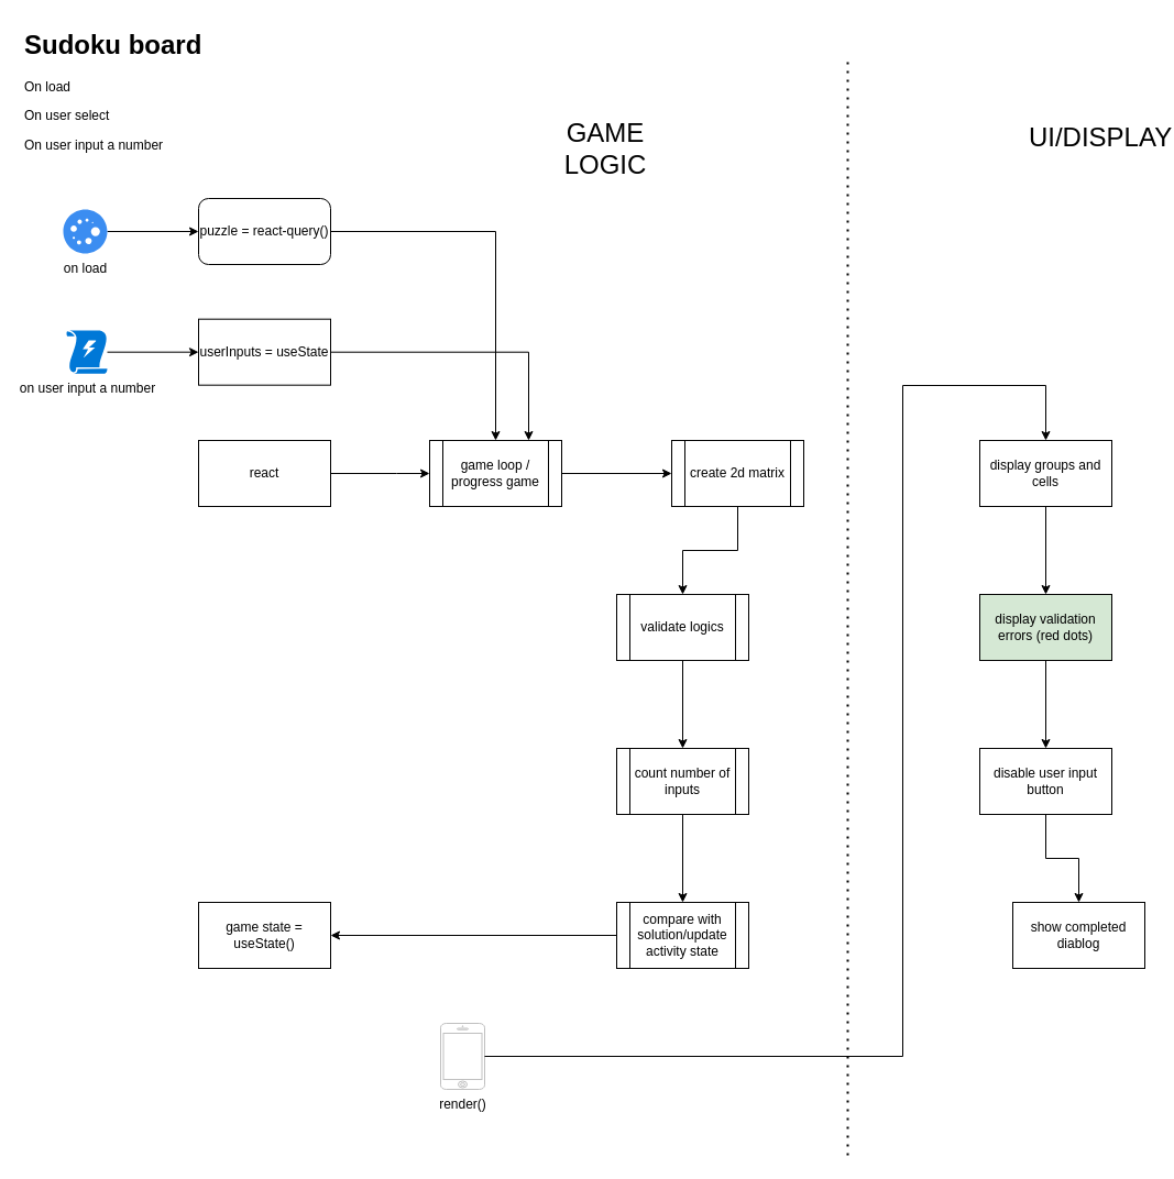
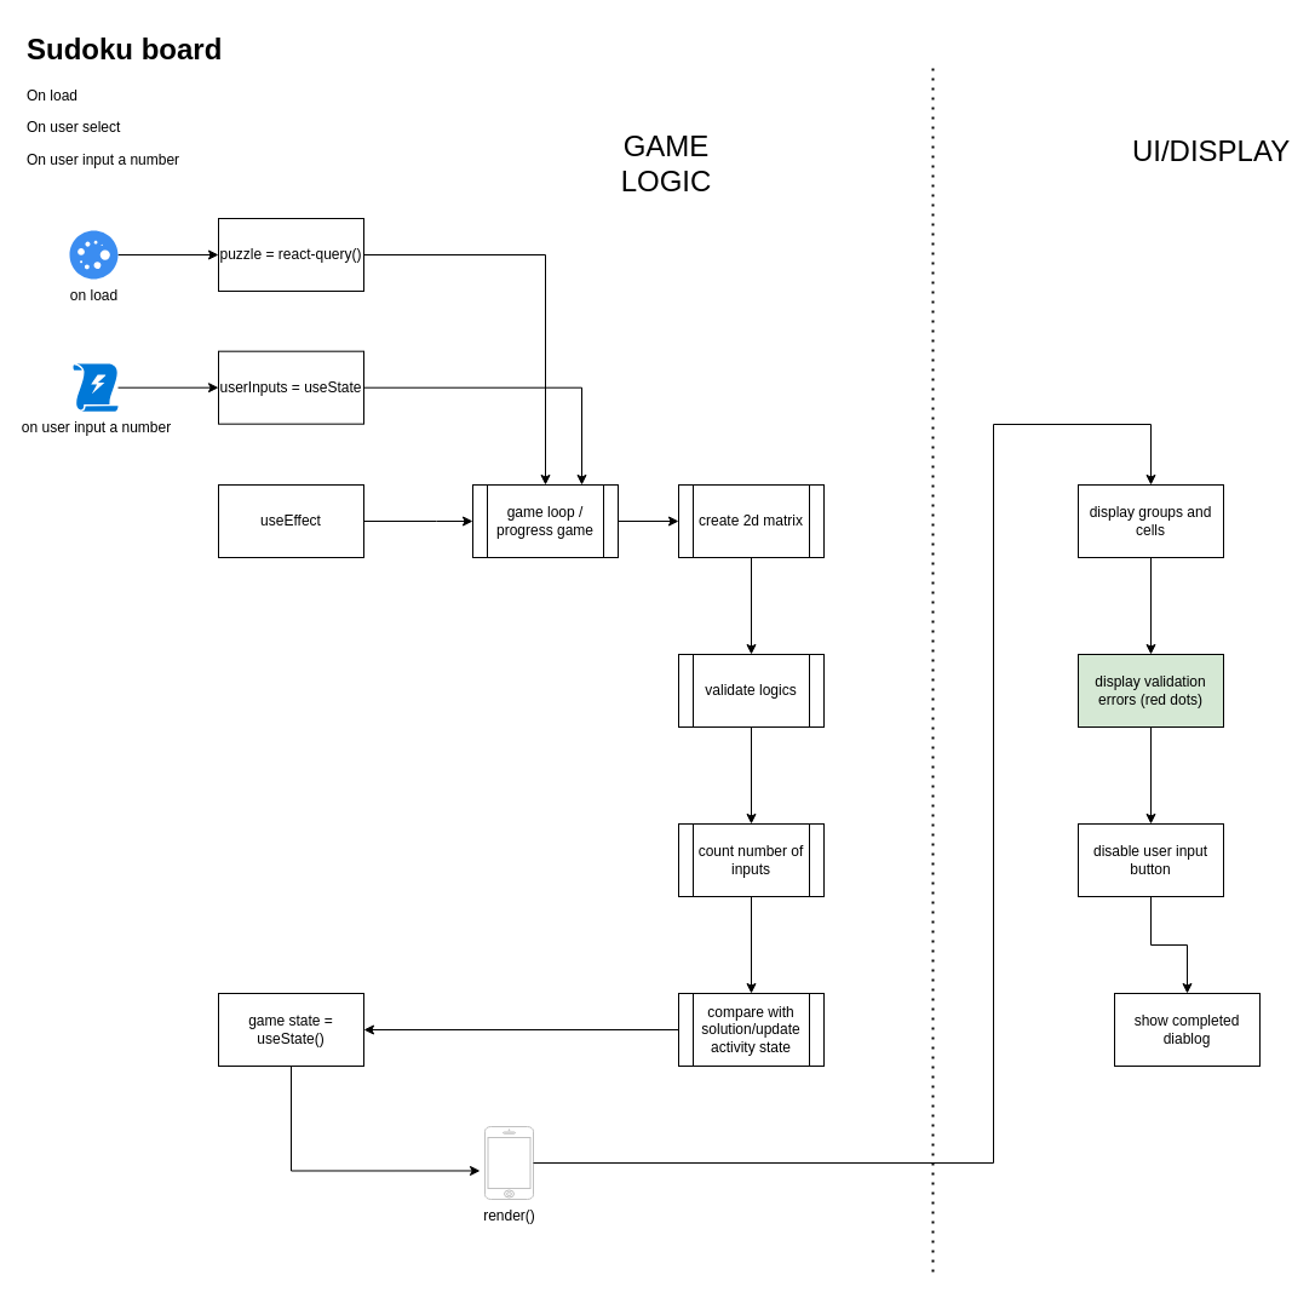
- <mxCell id="10" value="puzzle = react-query()" style="whiteSpace=wrap;html=1;rounded=1;" vertex="1" parent="1"><mxGeometry x="180" y="180" width="120" height="60" as="geometry" /></mxCell>
+ <mxCell id="10" value="puzzle = react-query()" style="rounded=0;whiteSpace=wrap;html=1;" vertex="1" parent="1"><mxGeometry x="180" y="180" width="120" height="60" as="geometry" /></mxCell>
- <mxCell id="36" value="react" style="rounded=0;whiteSpace=wrap;html=1;" vertex="1" parent="1"><mxGeometry x="180" y="400" width="120" height="60" as="geometry" /></mxCell>
+ <mxCell id="36" value="useEffect" style="rounded=0;whiteSpace=wrap;html=1;" vertex="1" parent="1"><mxGeometry x="180" y="400" width="120" height="60" as="geometry" /></mxCell>
- <mxCell id="14" value="create 2d matrix" style="shape=process;whiteSpace=wrap;html=1;backgroundOutline=1;" vertex="1" parent="1"><mxGeometry x="610" y="400" width="120" height="60" as="geometry" /></mxCell>
+ <mxCell id="14" value="create 2d matrix" style="shape=process;whiteSpace=wrap;html=1;backgroundOutline=1;" vertex="1" parent="1"><mxGeometry x="560" y="400" width="120" height="60" as="geometry" /></mxCell>
+ <mxCell id="31" style="edgeStyle=orthogonalEdgeStyle;rounded=0;orthogonalLoop=1;jettySize=auto;html=1;entryX=-0.1;entryY=0.608;entryDx=0;entryDy=0;entryPerimeter=0;exitX=0.5;exitY=1;exitDx=0;exitDy=0;" edge="1" parent="1" source="32" target="33"><mxGeometry relative="1" as="geometry"><mxPoint x="280" y="960" as="targetPoint" /><Array as="points"><mxPoint x="240" y="967" /></Array></mxGeometry></mxCell>
